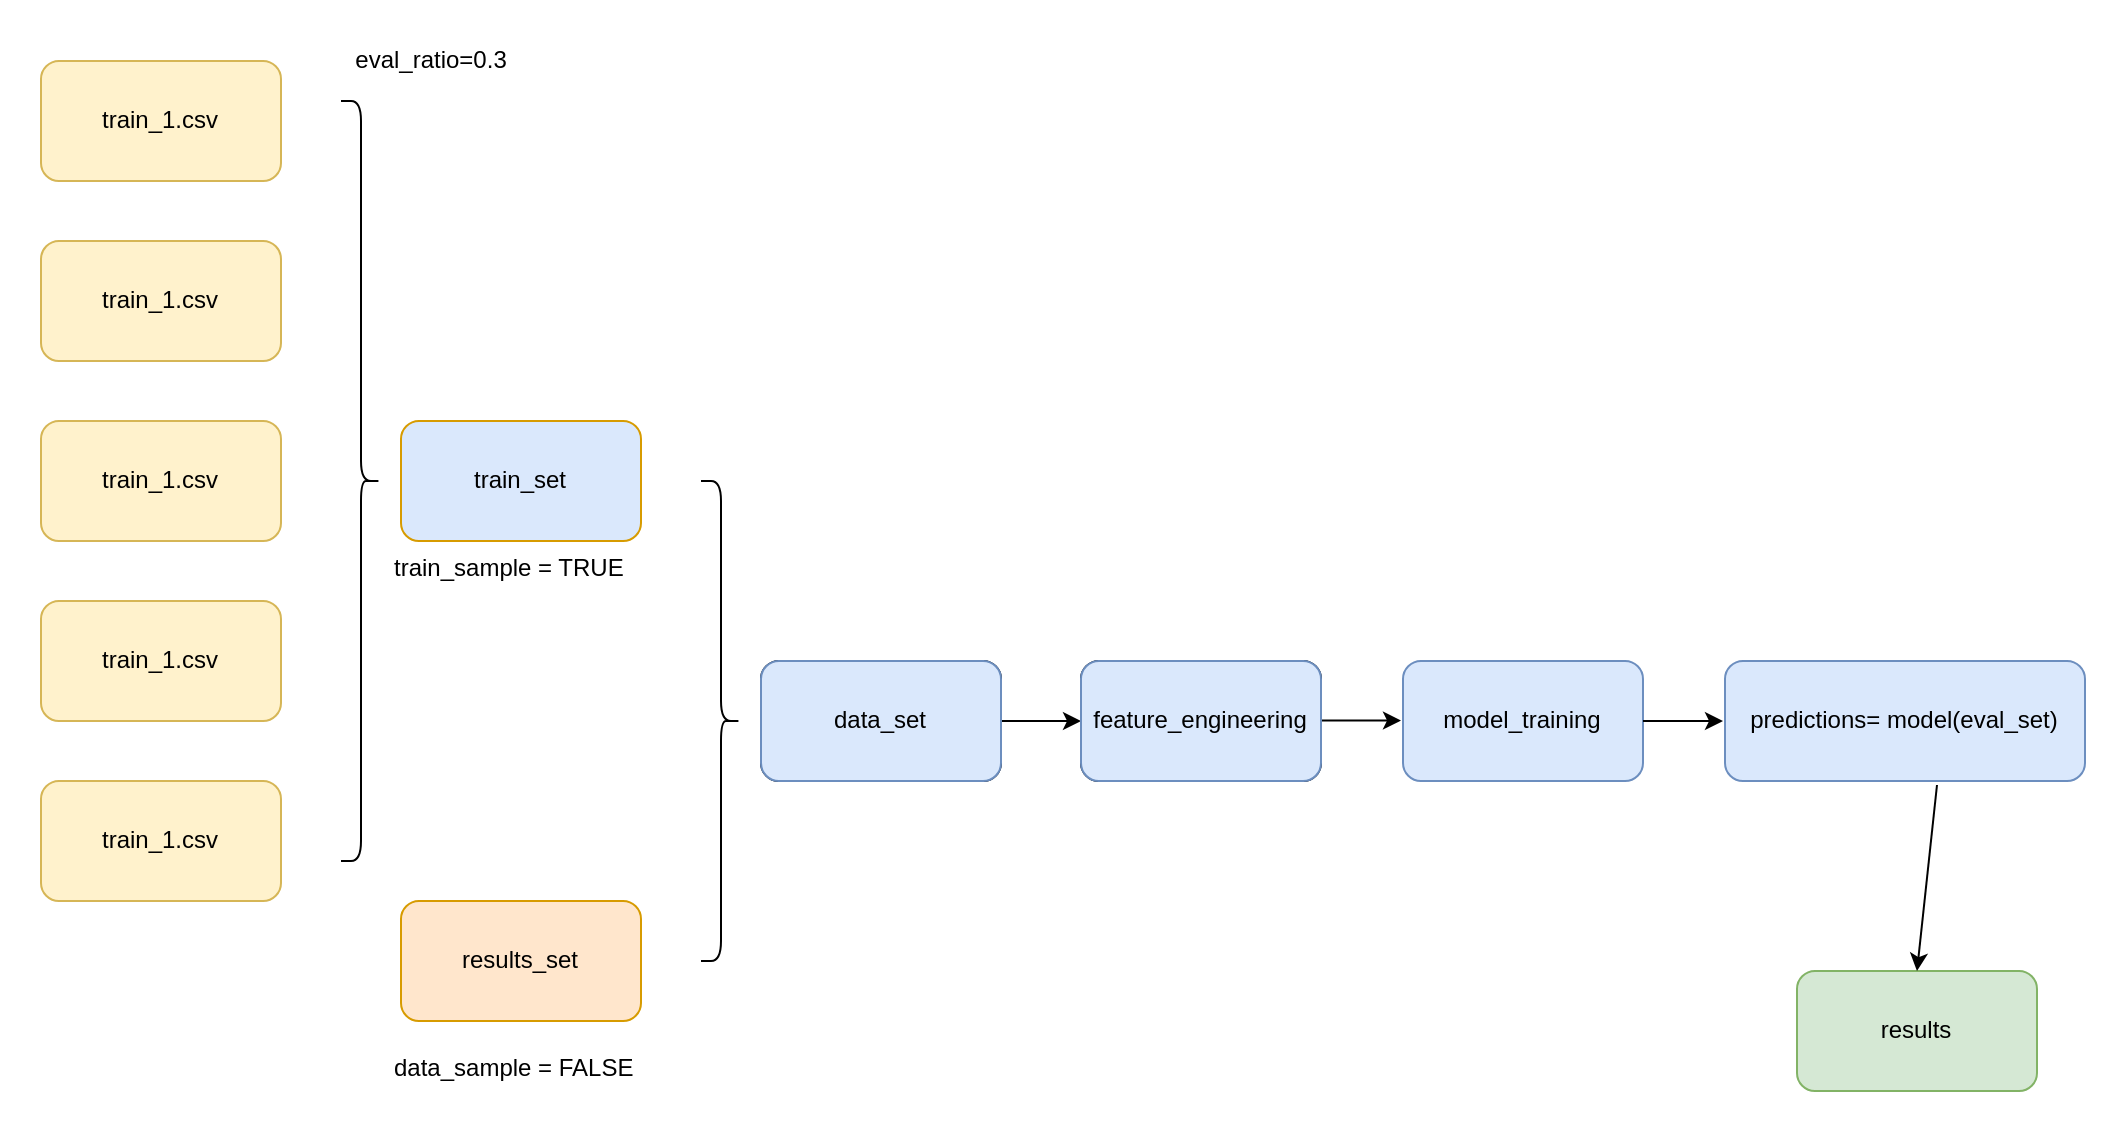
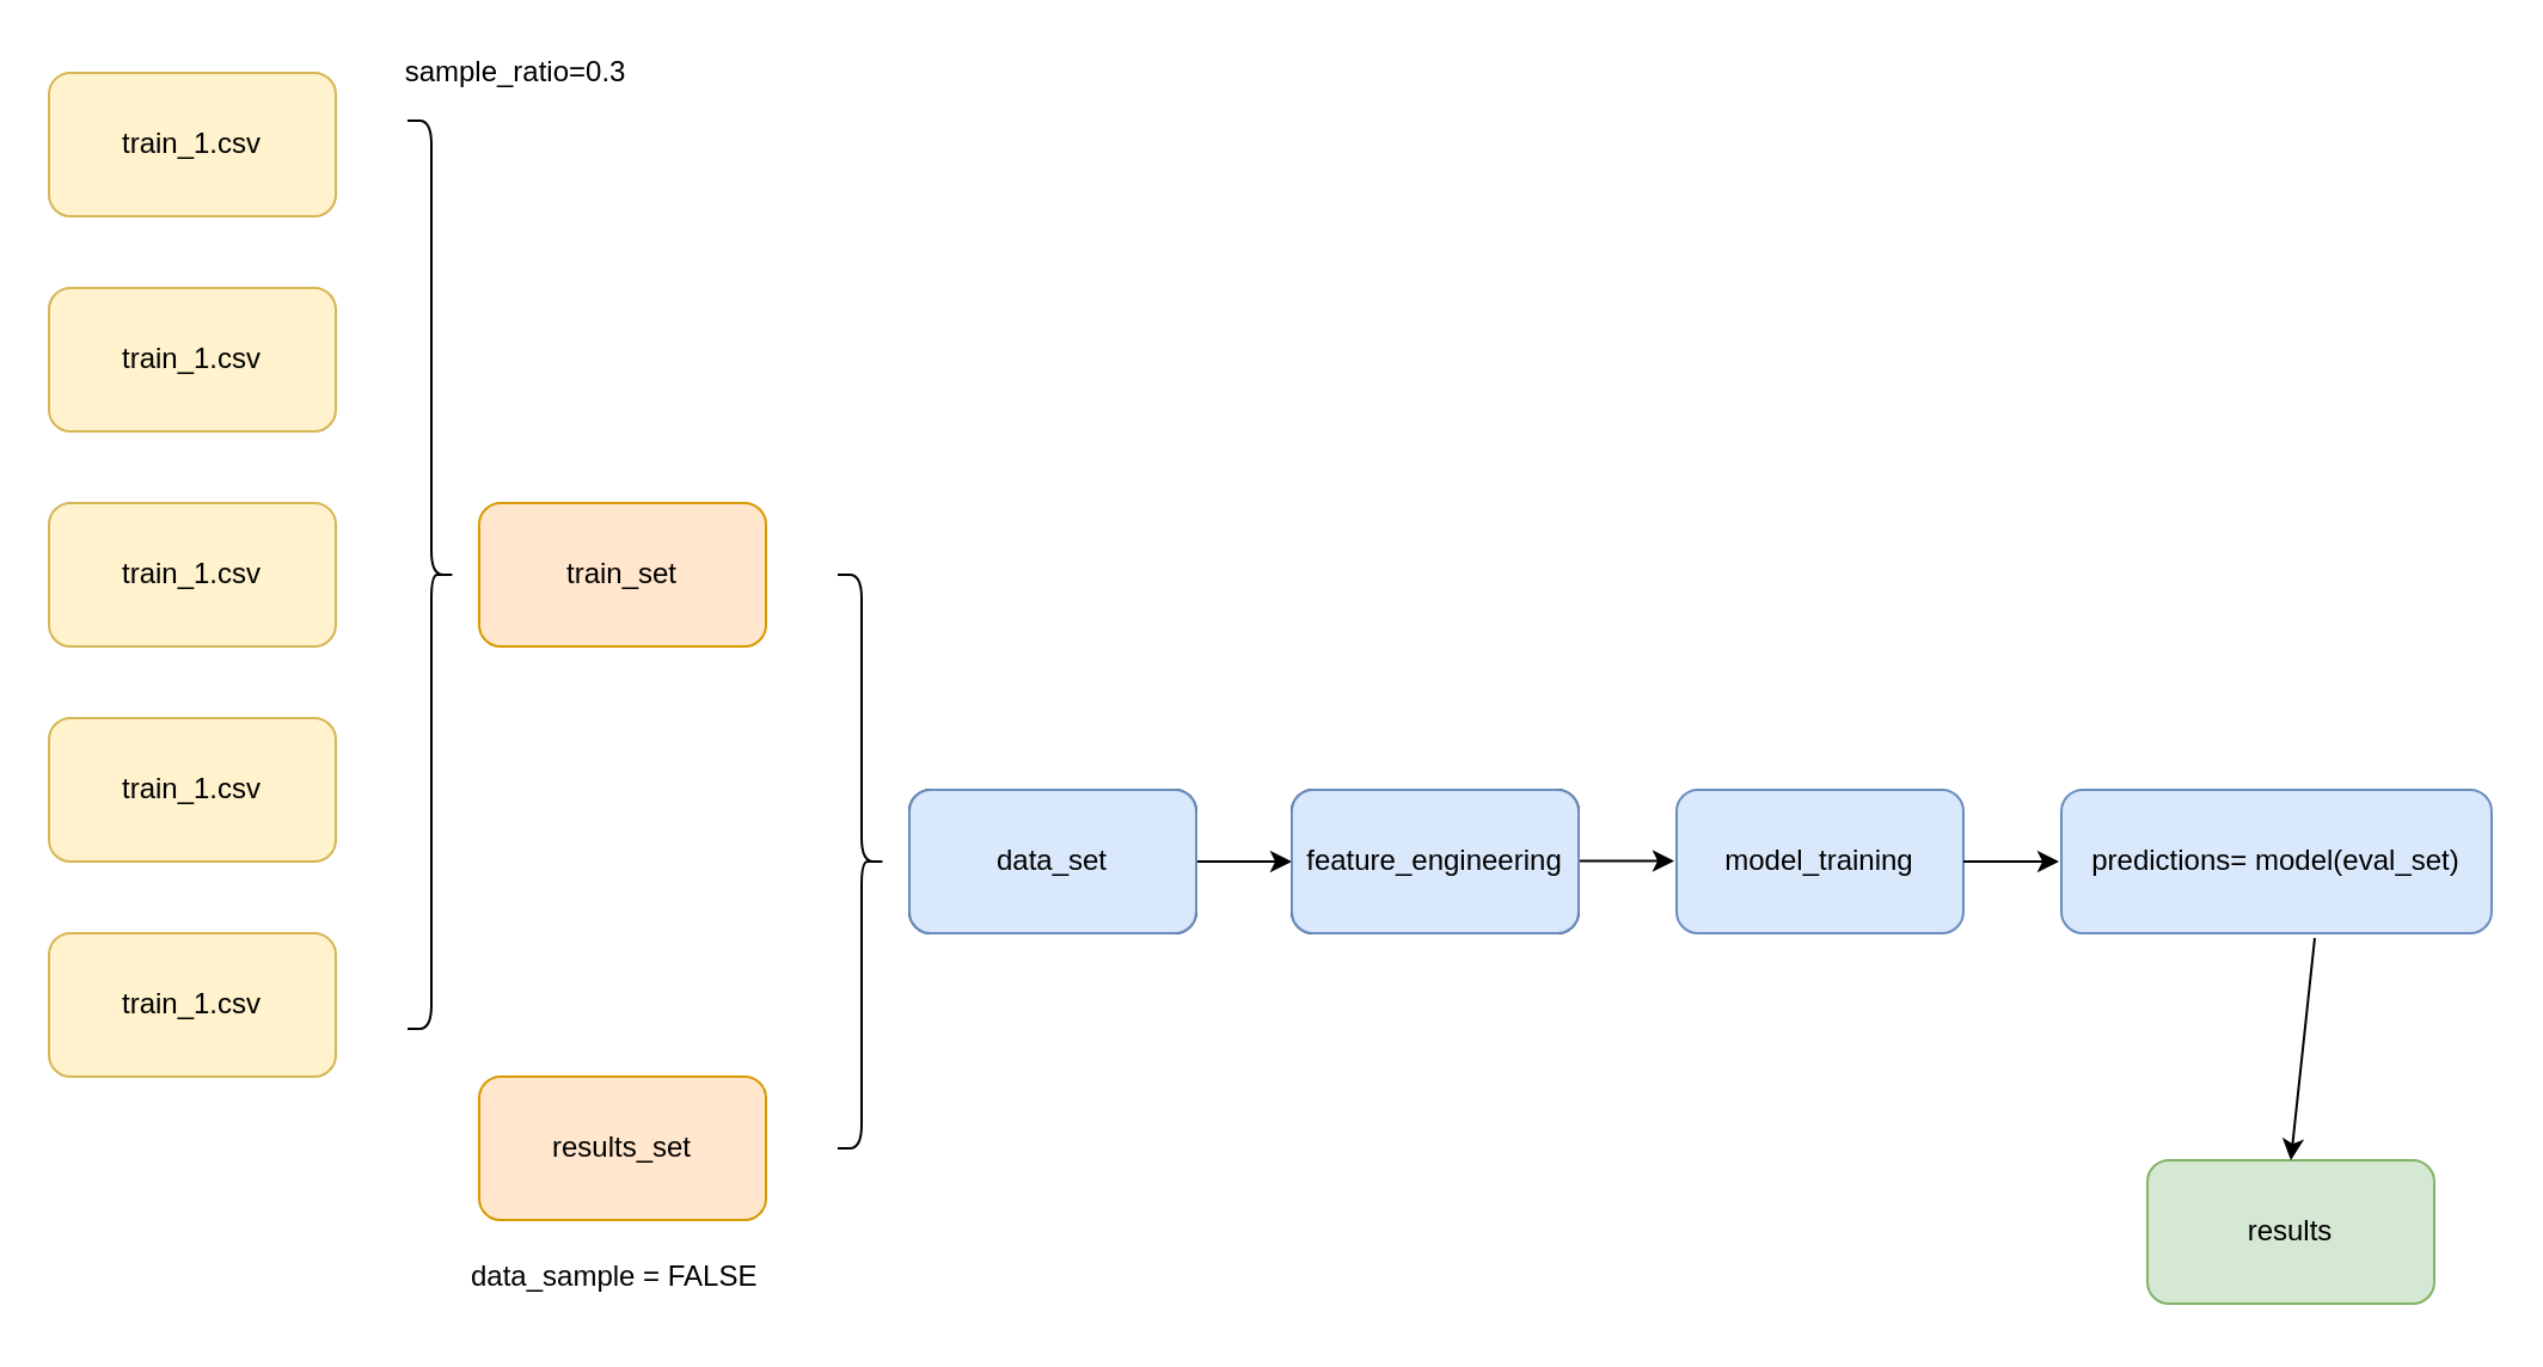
- <mxCell id="8" value="eval_ratio=0.3" style="text;html=1;align=center;verticalAlign=middle;resizable=0;points=[];autosize=1;strokeColor=none;" parent="1" vertex="1"><mxGeometry x="160" y="20" width="110" height="20" as="geometry" /></mxCell>
+ <mxCell id="8" value="sample_ratio=0.3" style="text;html=1;align=center;verticalAlign=middle;resizable=0;points=[];autosize=1;strokeColor=none;" parent="1" vertex="1"><mxGeometry x="160" y="20" width="110" height="20" as="geometry" /></mxCell>
- <mxCell id="9" value="train_set" style="rounded=1;whiteSpace=wrap;html=1;fillColor=#dae8fc;strokeColor=#d79b00;" parent="1" vertex="1"><mxGeometry x="200" y="210" width="120" height="60" as="geometry" /></mxCell>
+ <mxCell id="9" value="train_set" style="rounded=1;whiteSpace=wrap;html=1;fillColor=#ffe6cc;strokeColor=#d79b00;" parent="1" vertex="1"><mxGeometry x="200" y="210" width="120" height="60" as="geometry" /></mxCell>
- <mxCell id="12" value="train_sample = TRUE" style="text;whiteSpace=wrap;html=1;" parent="1" vertex="1"><mxGeometry x="195" y="270" width="130" height="30" as="geometry" /></mxCell>
